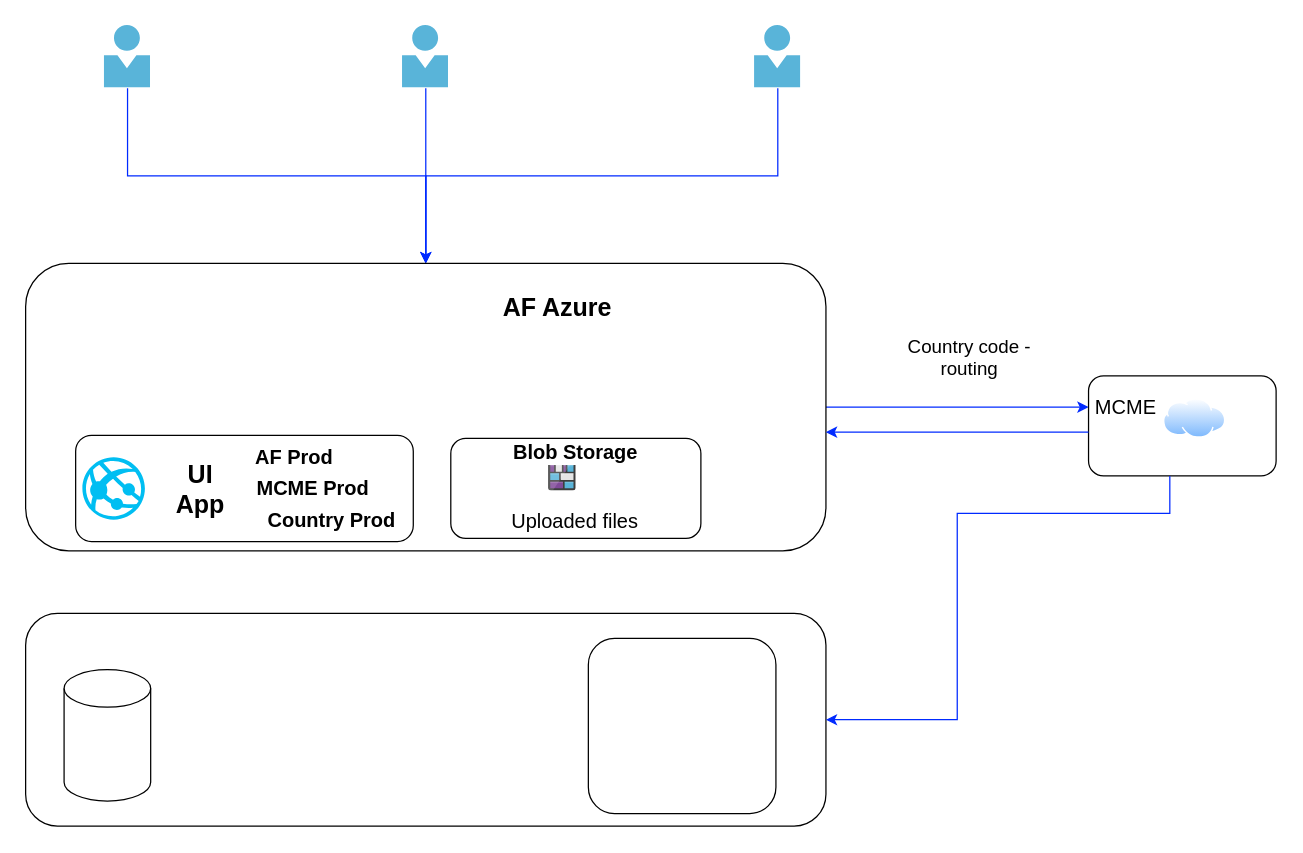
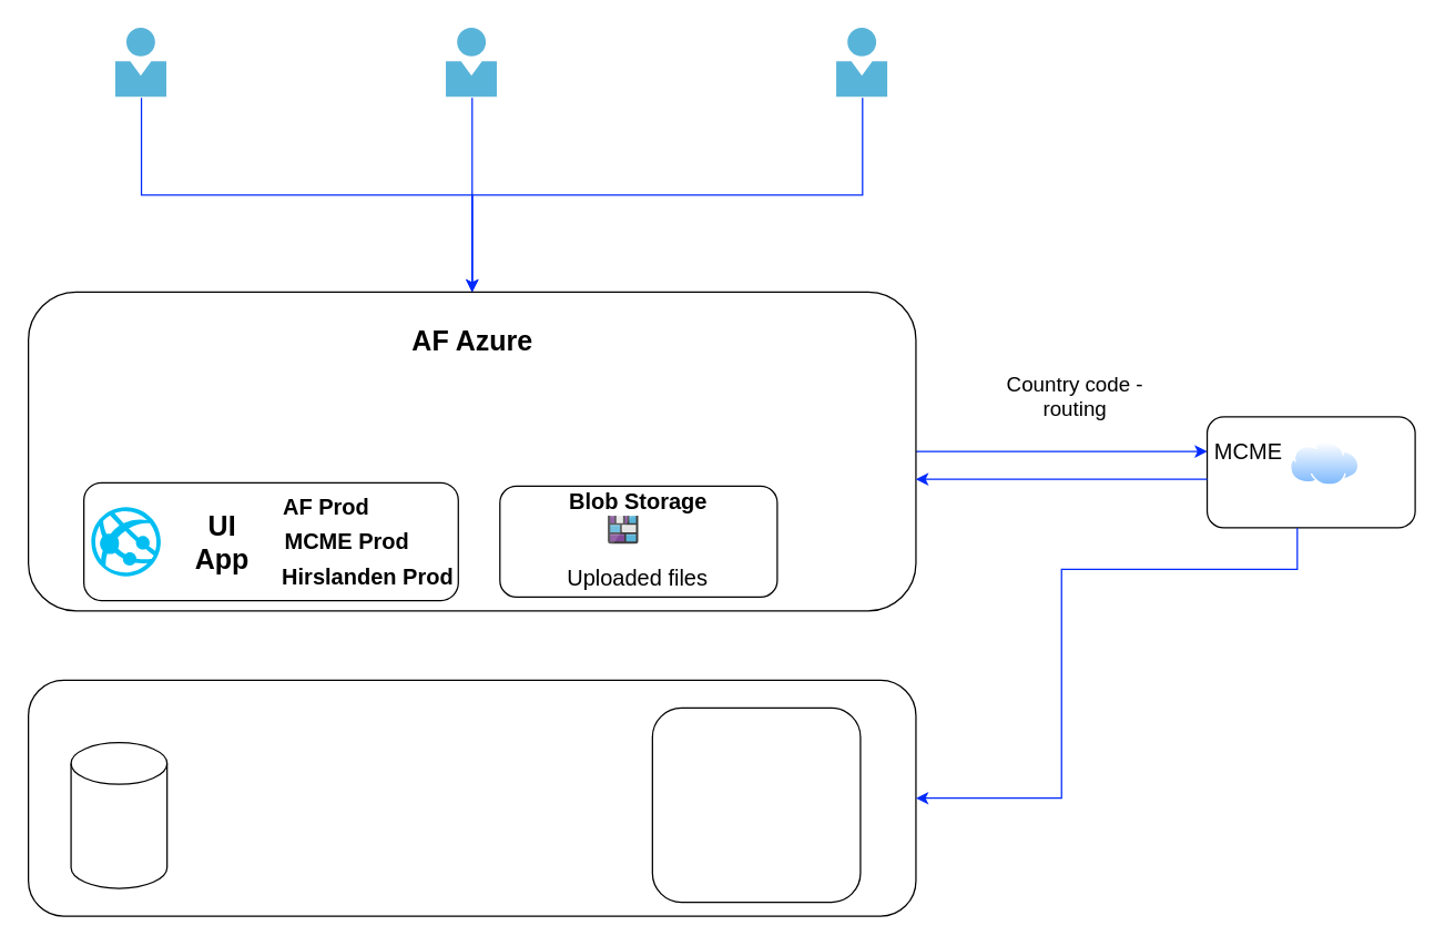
- <mxCell id="17" value="&lt;font size=&quot;1&quot; style=&quot;&quot;&gt;&lt;b style=&quot;font-size: 20px;&quot;&gt;AF Azure&lt;/b&gt;&lt;/font&gt;" style="text;html=1;strokeColor=none;fillColor=none;align=center;verticalAlign=middle;whiteSpace=wrap;rounded=0;fontSize=12;" vertex="1" parent="1"><mxGeometry x="395.75" y="230" width="98.5" height="30" as="geometry" /></mxCell>
+ <mxCell id="17" value="&lt;font size=&quot;1&quot; style=&quot;&quot;&gt;&lt;b style=&quot;font-size: 20px;&quot;&gt;AF Azure&lt;/b&gt;&lt;/font&gt;" style="text;html=1;strokeColor=none;fillColor=none;align=center;verticalAlign=middle;whiteSpace=wrap;rounded=0;fontSize=12;" vertex="1" parent="1"><mxGeometry x="290.75" y="230" width="98.5" height="30" as="geometry" /></mxCell>
- <mxCell id="31" value="&lt;b&gt;&lt;font style=&quot;font-size: 16px;&quot;&gt;Country Prod&lt;/font&gt;&lt;/b&gt;" style="text;html=1;strokeColor=none;fillColor=none;align=center;verticalAlign=middle;whiteSpace=wrap;rounded=0;" vertex="1" parent="1"><mxGeometry x="200" y="400" width="130" height="30" as="geometry" /></mxCell>
+ <mxCell id="31" value="&lt;b&gt;&lt;font style=&quot;font-size: 16px;&quot;&gt;Hirslanden Prod&lt;/font&gt;&lt;/b&gt;" style="text;html=1;strokeColor=none;fillColor=none;align=center;verticalAlign=middle;whiteSpace=wrap;rounded=0;" vertex="1" parent="1"><mxGeometry x="200" y="400" width="130" height="30" as="geometry" /></mxCell>
